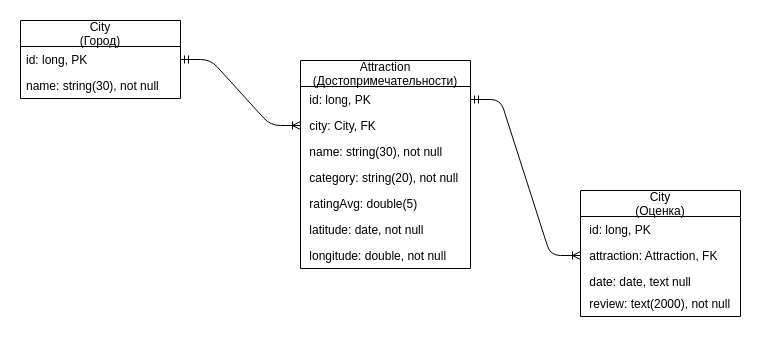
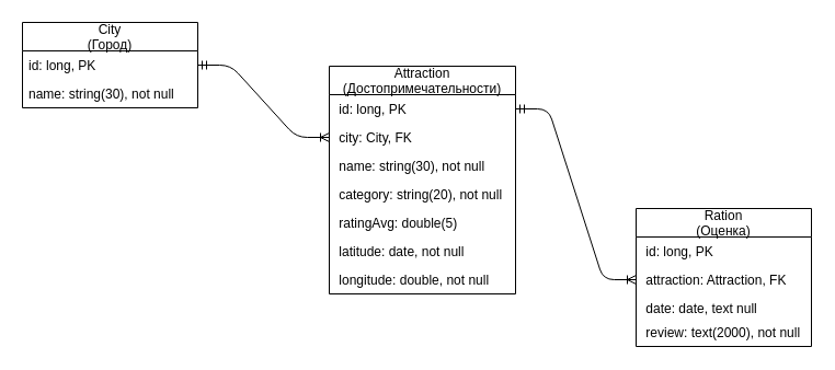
- <mxCell id="10" value="City&#10;(Оценка)" style="swimlane;fontStyle=0;childLayout=stackLayout;horizontal=1;startSize=26;fillColor=none;horizontalStack=0;resizeParent=1;resizeParentMax=0;resizeLast=0;collapsible=1;marginBottom=0;" vertex="1" parent="1"><mxGeometry x="580" y="190" width="160" height="126" as="geometry" /></mxCell>
+ <mxCell id="10" value="Ration&#10;(Оценка)" style="swimlane;fontStyle=0;childLayout=stackLayout;horizontal=1;startSize=26;fillColor=none;horizontalStack=0;resizeParent=1;resizeParentMax=0;resizeLast=0;collapsible=1;marginBottom=0;" vertex="1" parent="1"><mxGeometry x="580" y="190" width="160" height="126" as="geometry" /></mxCell>
